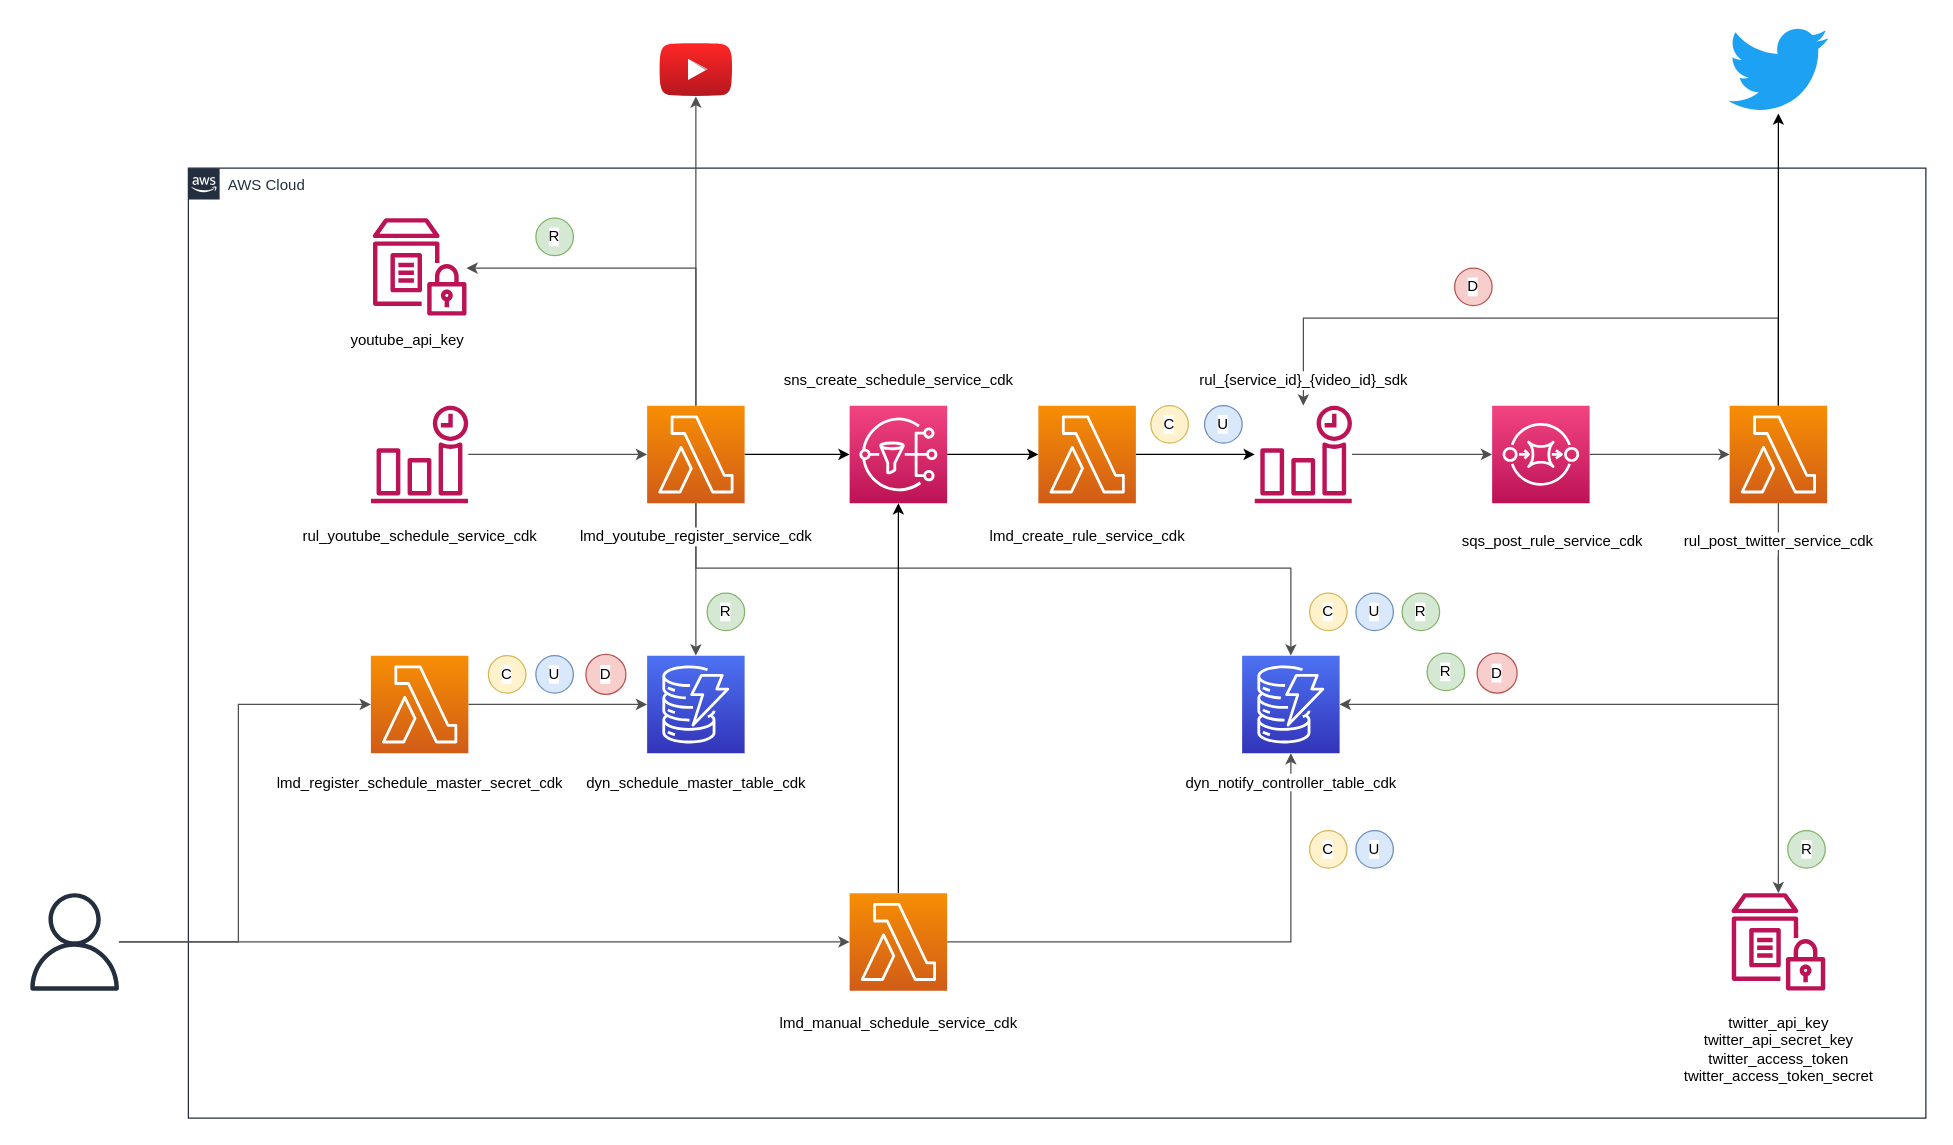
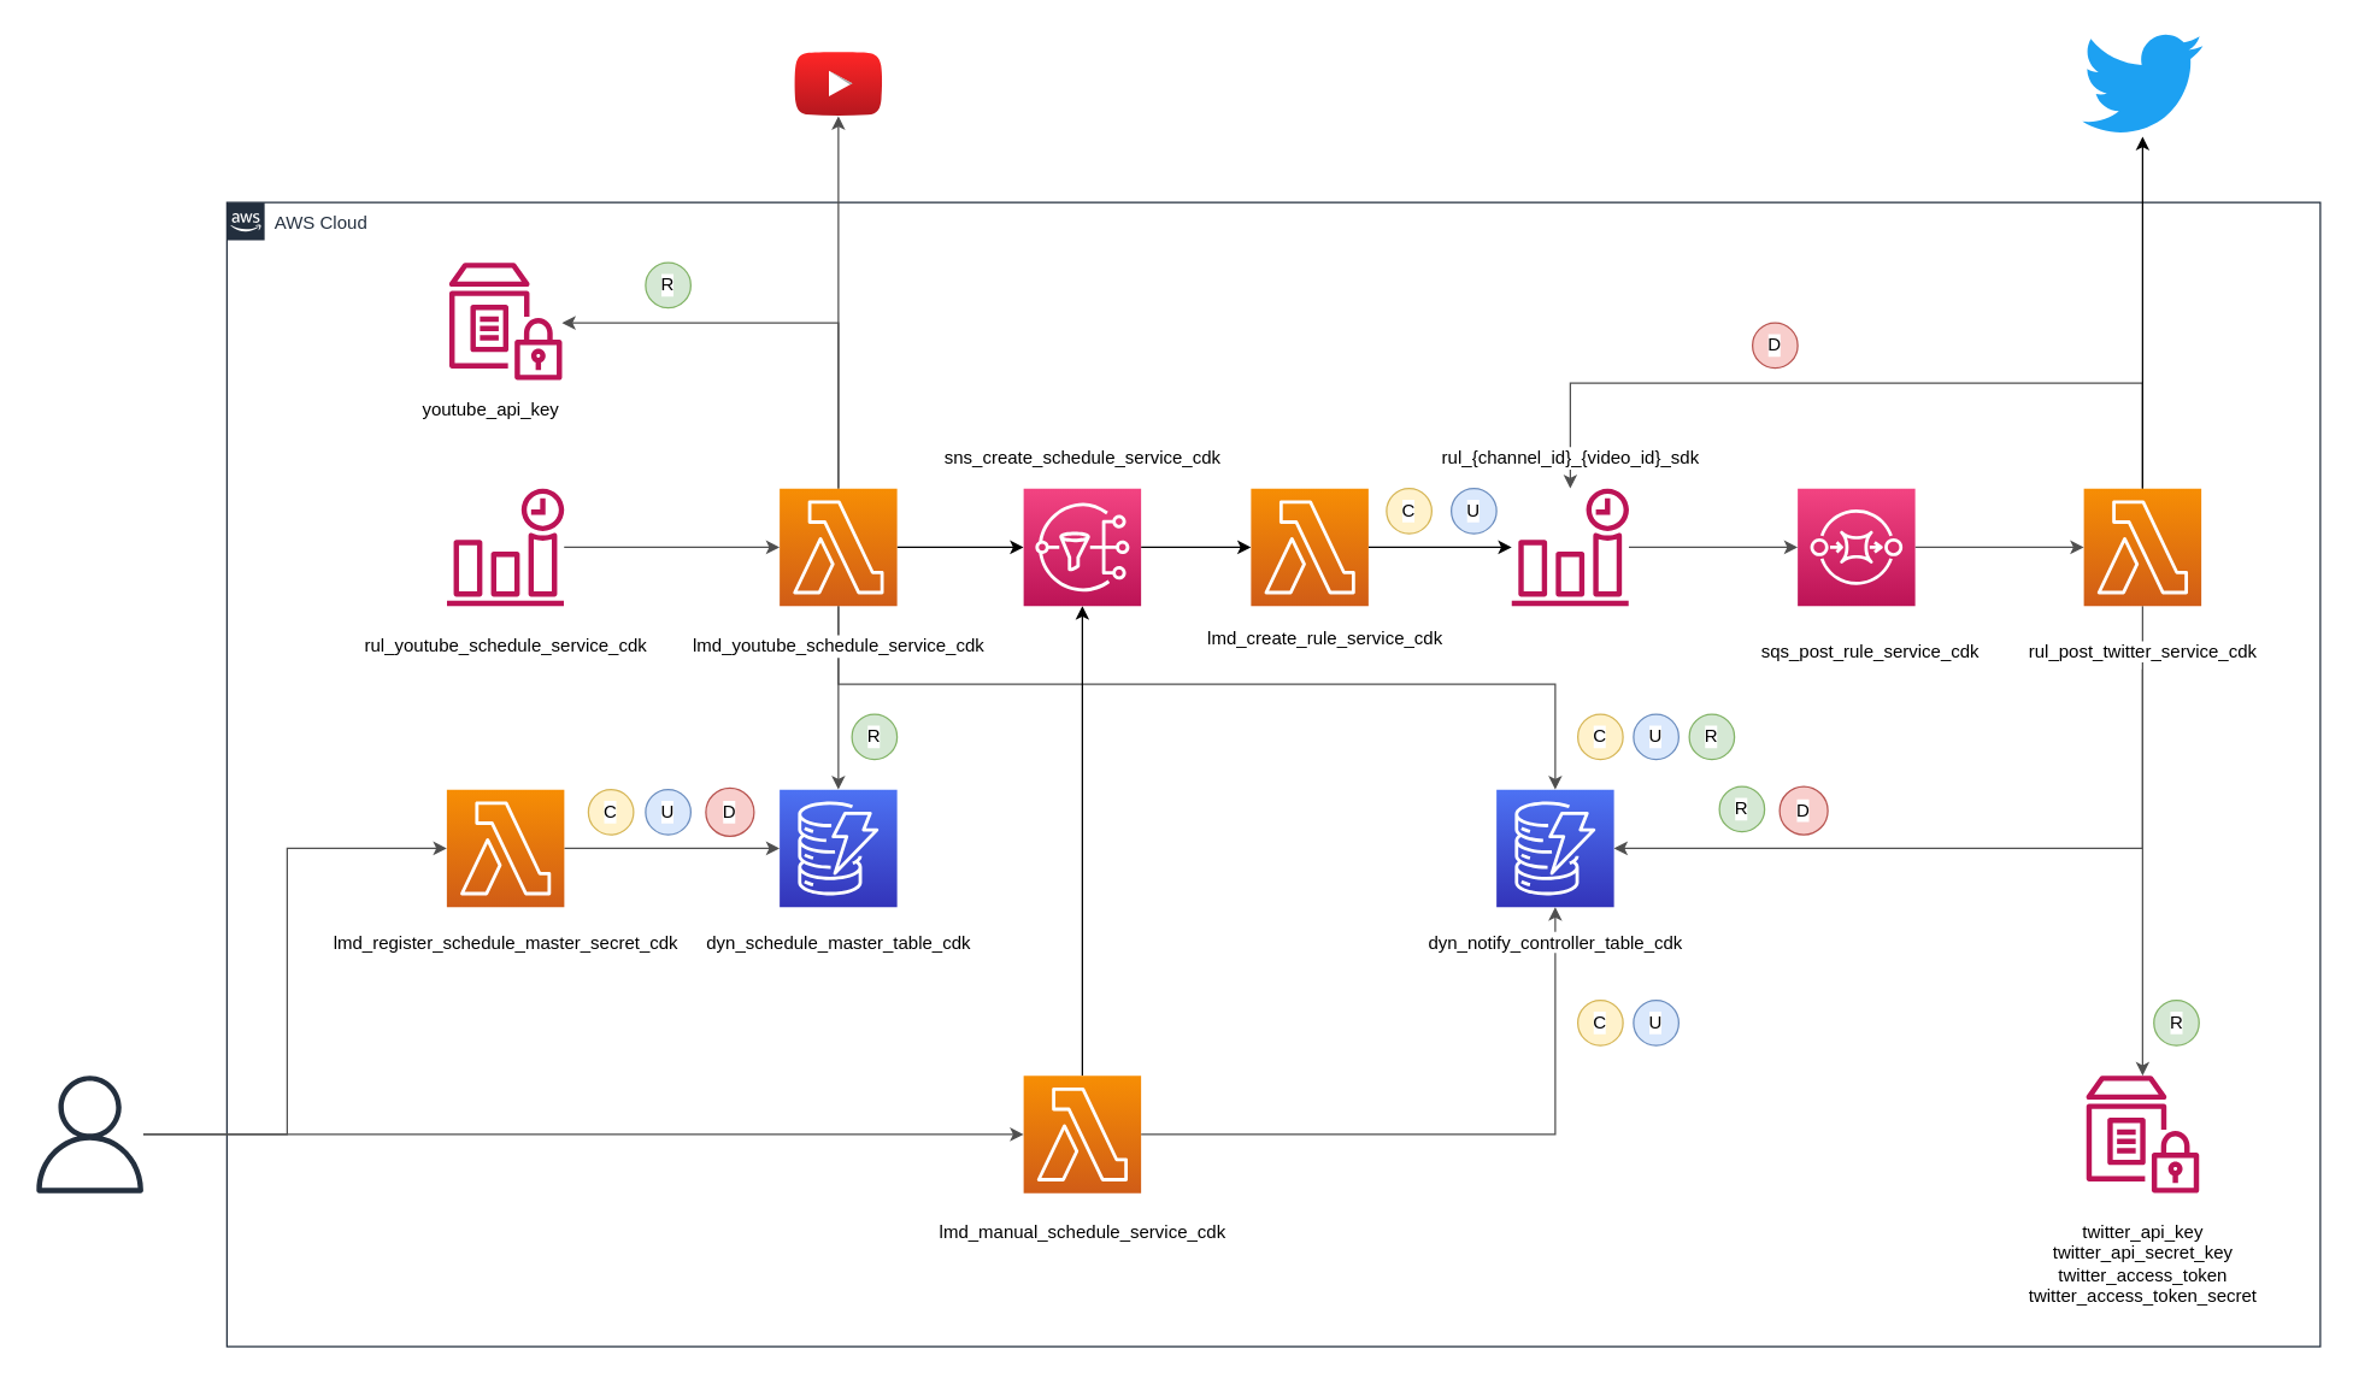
- <mxCell id="41" value="rul_{service_id}_{video_id}_sdk" style="text;html=1;align=center;verticalAlign=middle;resizable=0;points=[];;autosize=1;labelBackgroundColor=#ffffff;fontColor=#000000;" parent="1" vertex="1"><mxGeometry x="947" y="294" width="190" height="20" as="geometry" /></mxCell>
+ <mxCell id="41" value="rul_{channel_id}_{video_id}_sdk" style="text;html=1;align=center;verticalAlign=middle;resizable=0;points=[];;autosize=1;labelBackgroundColor=#ffffff;fontColor=#000000;" parent="1" vertex="1"><mxGeometry x="947" y="294" width="190" height="20" as="geometry" /></mxCell>
- <mxCell id="27" value="lmd_youtube_register_service_cdk" style="text;html=1;align=center;verticalAlign=middle;resizable=0;points=[];;autosize=1;labelBackgroundColor=#ffffff;fontColor=#000000;" parent="1" vertex="1"><mxGeometry x="451" y="419" width="210" height="20" as="geometry" /></mxCell>
+ <mxCell id="27" value="lmd_youtube_schedule_service_cdk" style="text;html=1;align=center;verticalAlign=middle;resizable=0;points=[];;autosize=1;labelBackgroundColor=#ffffff;fontColor=#000000;" parent="1" vertex="1"><mxGeometry x="451" y="419" width="210" height="20" as="geometry" /></mxCell>
- <mxCell id="66" value="lmd_create_rule_service_cdk" style="text;html=1;align=center;verticalAlign=middle;resizable=0;points=[];;autosize=1;labelBackgroundColor=#ffffff;fontColor=#000000;" parent="1" vertex="1"><mxGeometry x="784" y="419" width="170" height="20" as="geometry" /></mxCell>
+ <mxCell id="66" value="lmd_create_rule_service_cdk" style="text;html=1;align=center;verticalAlign=middle;resizable=0;points=[];;autosize=1;labelBackgroundColor=#ffffff;fontColor=#000000;" parent="1" vertex="1"><mxGeometry x="794" y="414" width="170" height="20" as="geometry" /></mxCell>
